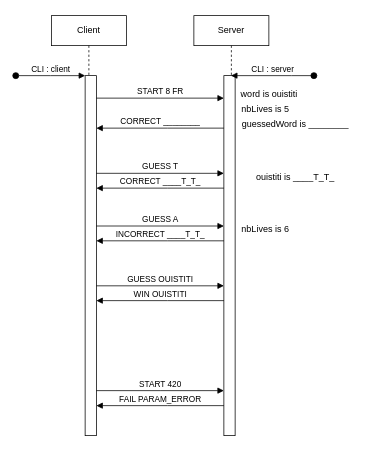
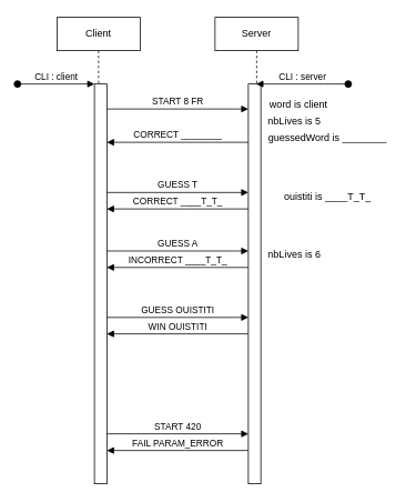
- <mxCell id="9" value="word is ouistiti" style="text;html=1;align=center;verticalAlign=middle;resizable=0;points=[];autosize=1;strokeColor=none;fillColor=none;" vertex="1" parent="1"><mxGeometry x="308" y="110" width="100" height="30" as="geometry" /></mxCell>
+ <mxCell id="9" value="word is client" style="text;html=1;align=center;verticalAlign=middle;resizable=0;points=[];autosize=1;strokeColor=none;fillColor=none;" vertex="1" parent="1"><mxGeometry x="308" y="110" width="100" height="30" as="geometry" /></mxCell>
